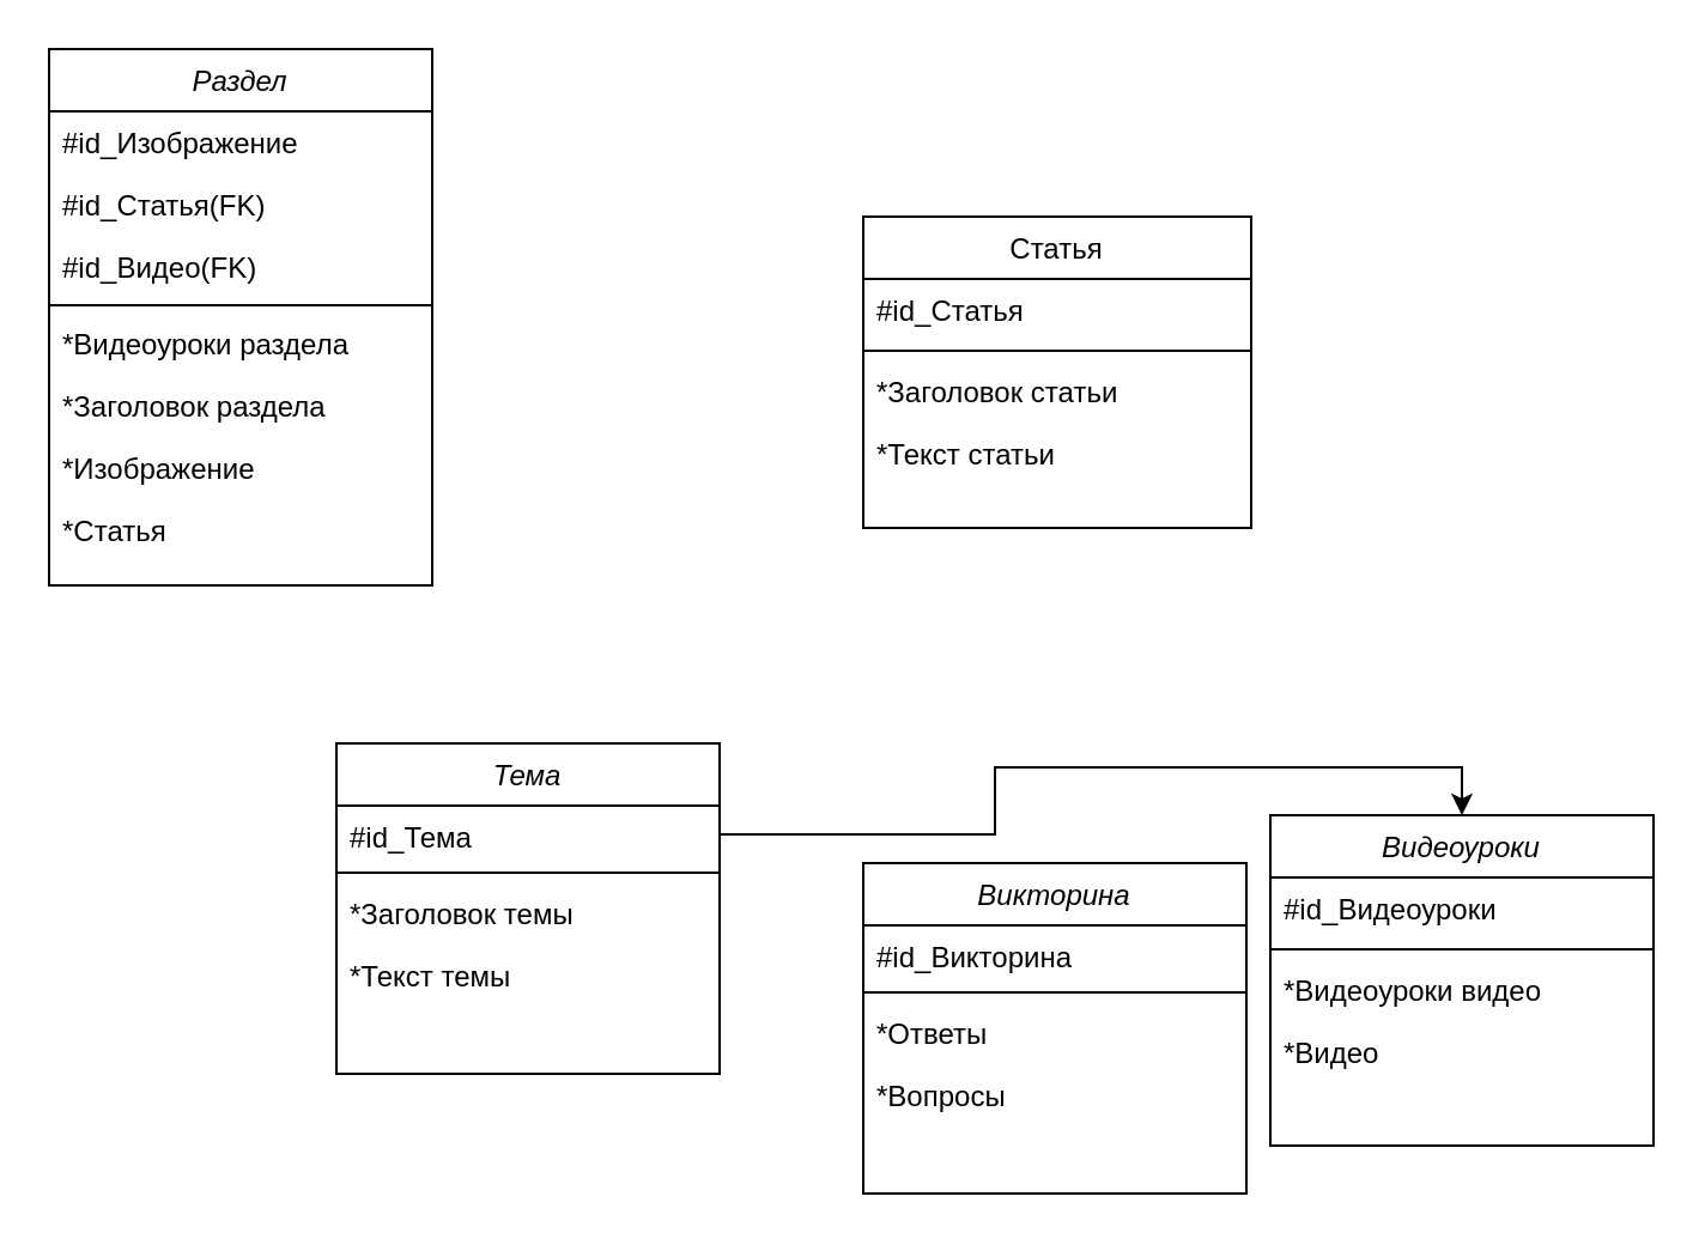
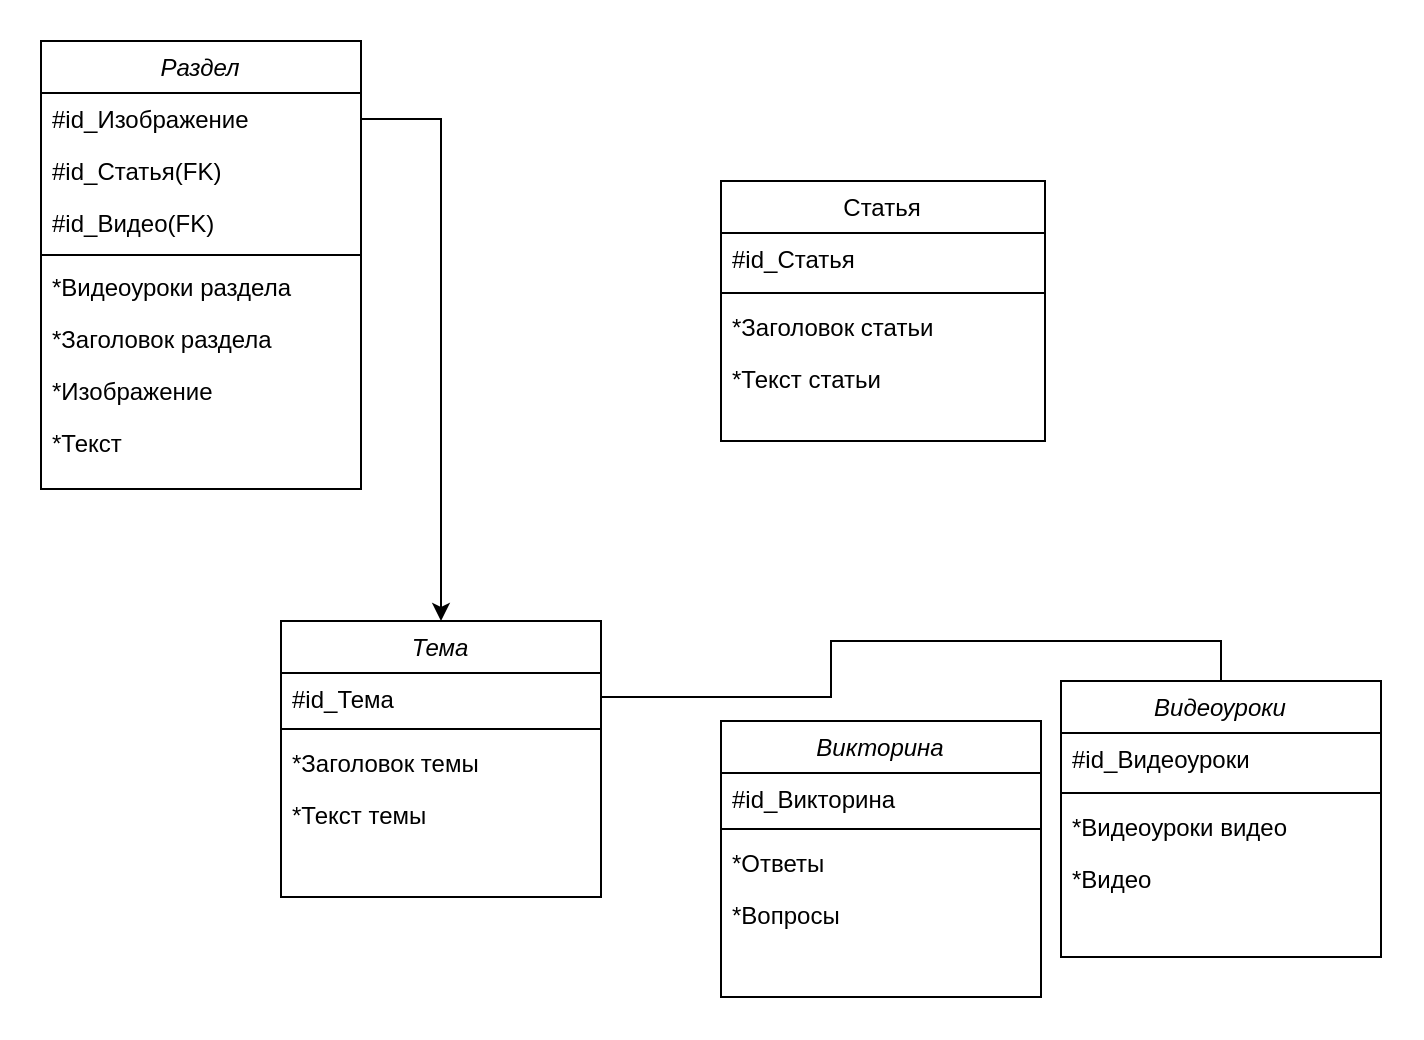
+ <mxCell id="31" style="edgeStyle=orthogonalEdgeStyle;rounded=0;orthogonalLoop=1;jettySize=auto;html=1;exitX=1;exitY=0.5;exitDx=0;exitDy=0;" edge="1" parent="1" source="3" target="16"><mxGeometry relative="1" as="geometry" /></mxCell>
- <mxCell id="10" value="*Статья" style="text;align=left;verticalAlign=top;spacingLeft=4;spacingRight=4;overflow=hidden;rotatable=0;points=[[0,0.5],[1,0.5]];portConstraint=eastwest;" parent="2" vertex="1"><mxGeometry y="188" width="160" height="26" as="geometry" /></mxCell>
+ <mxCell id="10" value="*Текст" style="text;align=left;verticalAlign=top;spacingLeft=4;spacingRight=4;overflow=hidden;rotatable=0;points=[[0,0.5],[1,0.5]];portConstraint=eastwest;" parent="2" vertex="1"><mxGeometry y="188" width="160" height="26" as="geometry" /></mxCell>
- <mxCell id="32" style="edgeStyle=orthogonalEdgeStyle;rounded=0;orthogonalLoop=1;jettySize=auto;html=1;exitX=1;exitY=0.5;exitDx=0;exitDy=0;entryX=0.5;entryY=0;entryDx=0;entryDy=0;" edge="1" parent="1" source="17" target="26"><mxGeometry relative="1" as="geometry" /></mxCell>
+ <mxCell id="32" style="edgeStyle=orthogonalEdgeStyle;rounded=0;orthogonalLoop=1;jettySize=auto;html=1;exitX=1;exitY=0.5;exitDx=0;exitDy=0;entryX=0.5;entryY=0;entryDx=0;entryDy=0;endArrow=none;" edge="1" parent="1" source="17" target="26"><mxGeometry relative="1" as="geometry" /></mxCell>
